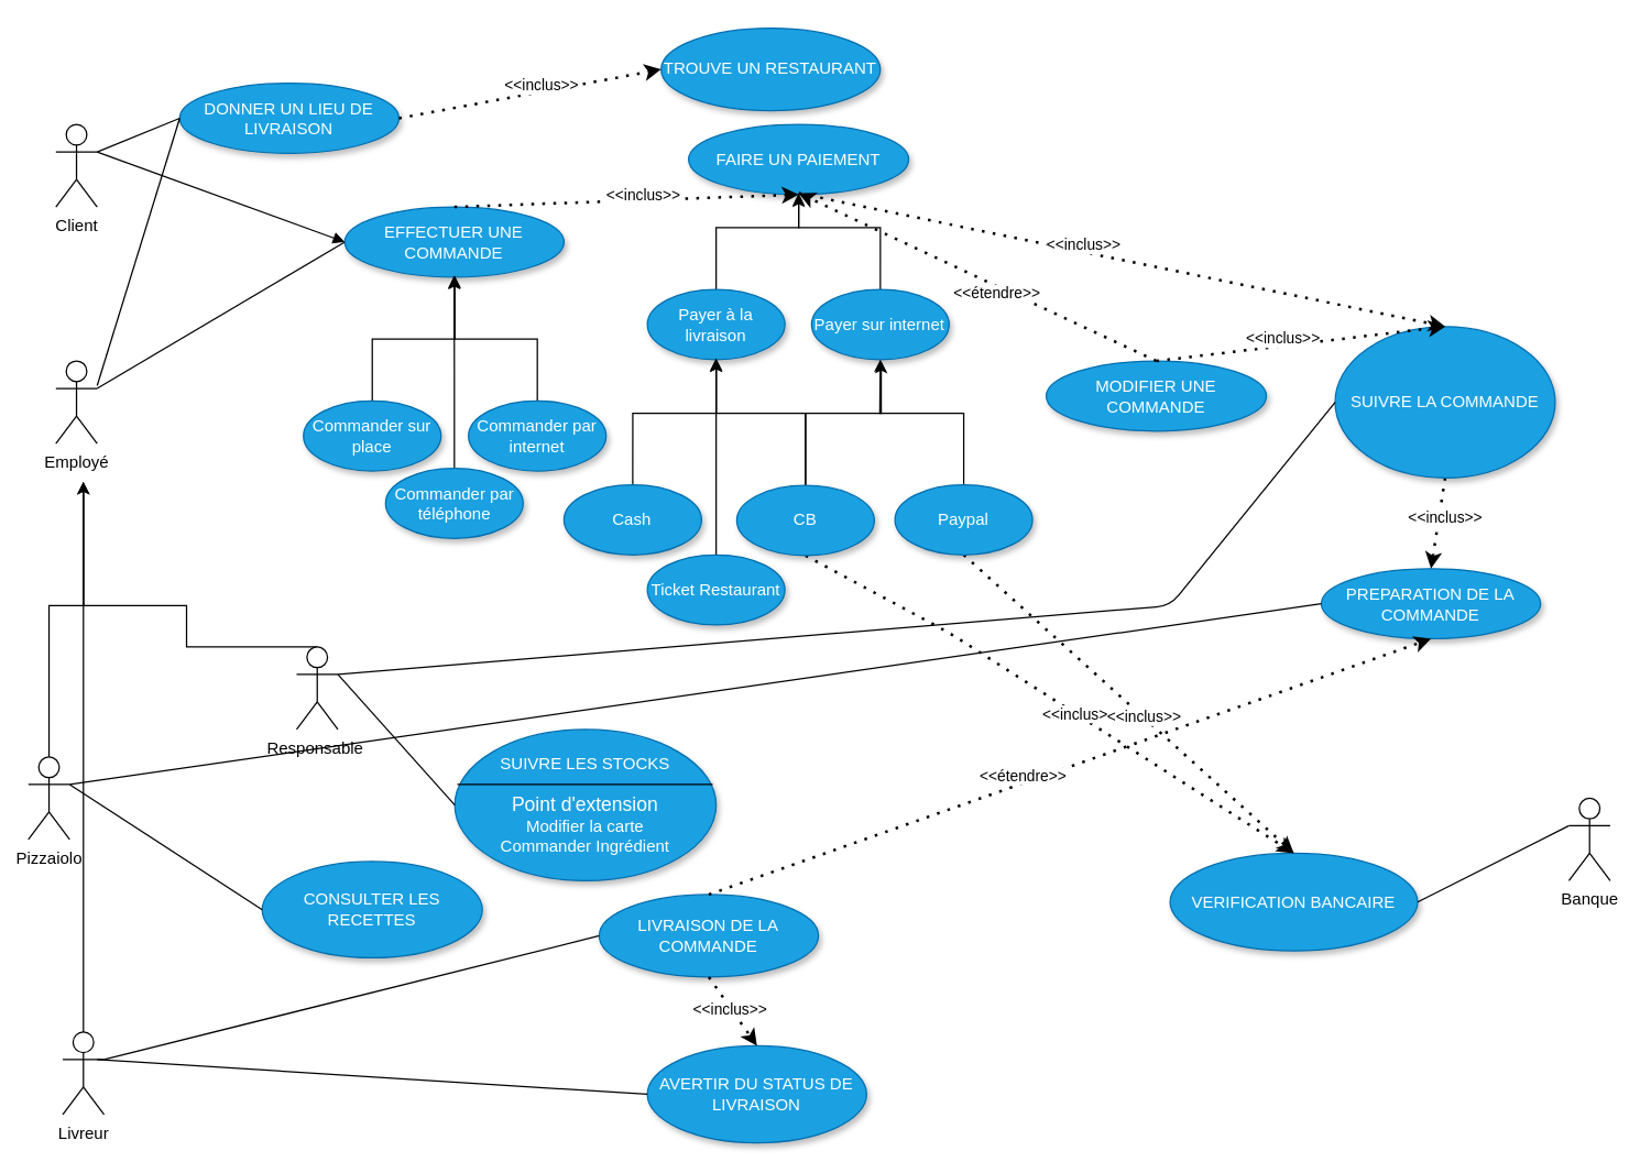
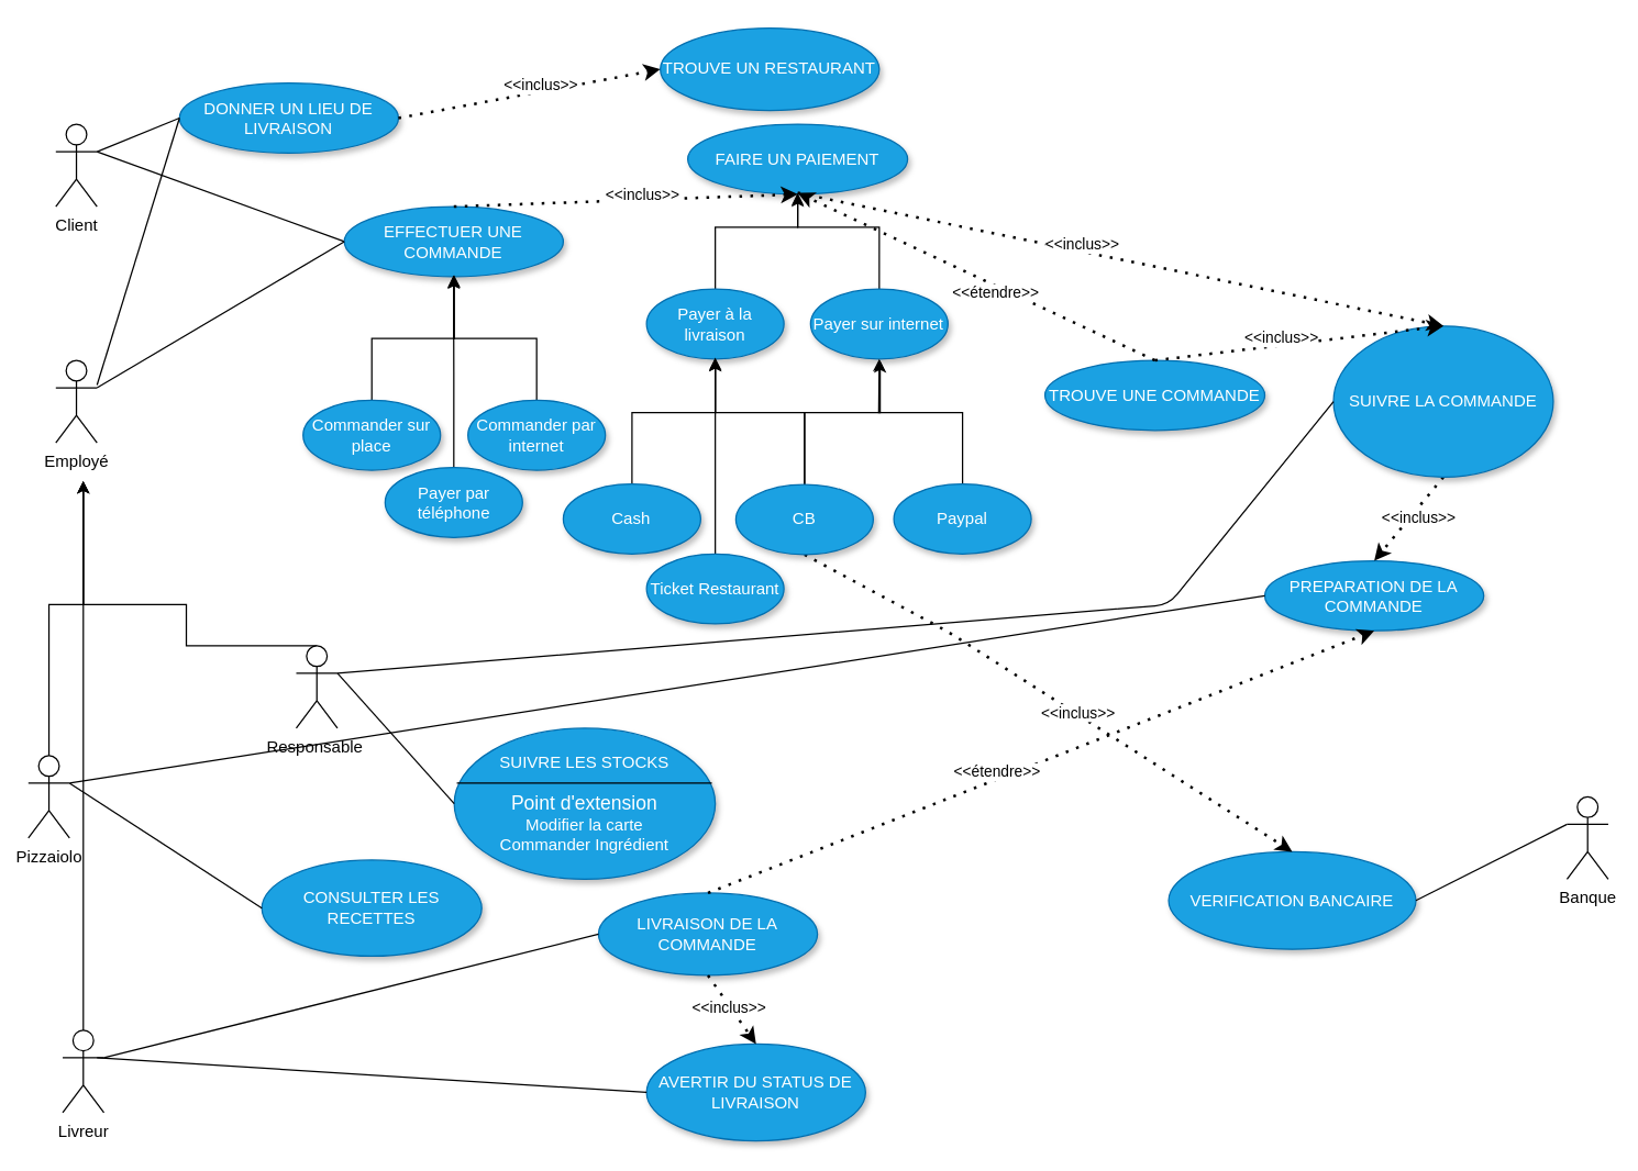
- <mxCell id="3" value="" style="endArrow=block;html=1;exitX=1;exitY=0.333;exitDx=0;exitDy=0;exitPerimeter=0;entryX=0;entryY=0.5;entryDx=0;entryDy=0;" parent="1" source="2" target="4" edge="1"><mxGeometry width="50" height="50" relative="1" as="geometry"><mxPoint x="590" y="550" as="sourcePoint" /><mxPoint x="640" y="500" as="targetPoint" /><Array as="points" /></mxGeometry></mxCell>
+ <mxCell id="3" value="" style="endArrow=none;html=1;exitX=1;exitY=0.333;exitDx=0;exitDy=0;exitPerimeter=0;entryX=0;entryY=0.5;entryDx=0;entryDy=0;" parent="1" source="2" target="4" edge="1"><mxGeometry width="50" height="50" relative="1" as="geometry"><mxPoint x="590" y="550" as="sourcePoint" /><mxPoint x="640" y="500" as="targetPoint" /><Array as="points" /></mxGeometry></mxCell>
- <mxCell id="28" value="MODIFIER UNE COMMANDE" style="ellipse;whiteSpace=wrap;html=1;fillColor=#1ba1e2;strokeColor=#006EAF;fontColor=#ffffff;shadow=1;" parent="1" vertex="1"><mxGeometry x="760" y="262" width="160" height="51" as="geometry" /></mxCell>
+ <mxCell id="28" value="TROUVE UNE COMMANDE" style="ellipse;whiteSpace=wrap;html=1;fillColor=#1ba1e2;strokeColor=#006EAF;fontColor=#ffffff;shadow=1;" parent="1" vertex="1"><mxGeometry x="760" y="262" width="160" height="51" as="geometry" /></mxCell>
- <mxCell id="14" value="Commander par téléphone" style="ellipse;whiteSpace=wrap;html=1;fillColor=#1ba1e2;strokeColor=#006EAF;fontColor=#ffffff;shadow=1;" parent="1" vertex="1"><mxGeometry x="279.69" y="340" width="100" height="51" as="geometry" /></mxCell>
+ <mxCell id="14" value="Payer par téléphone" style="ellipse;whiteSpace=wrap;html=1;fillColor=#1ba1e2;strokeColor=#006EAF;fontColor=#ffffff;shadow=1;" parent="1" vertex="1"><mxGeometry x="279.69" y="340" width="100" height="51" as="geometry" /></mxCell>
- <mxCell id="30" value="PREPARATION DE LA COMMANDE" style="ellipse;whiteSpace=wrap;html=1;fillColor=#1ba1e2;strokeColor=#006EAF;fontColor=#ffffff;shadow=1;" parent="1" vertex="1"><mxGeometry x="960" y="413" width="159.38" height="51" as="geometry" /></mxCell>
+ <mxCell id="30" value="PREPARATION DE LA COMMANDE" style="ellipse;whiteSpace=wrap;html=1;fillColor=#1ba1e2;strokeColor=#006EAF;fontColor=#ffffff;shadow=1;" parent="1" vertex="1"><mxGeometry x="920" y="408" width="159.38" height="51" as="geometry" /></mxCell>
- <mxCell id="40" value="" style="endArrow=classic;dashed=1;html=1;dashPattern=1 3;strokeWidth=2;exitX=0.5;exitY=1;exitDx=0;exitDy=0;entryX=0.5;entryY=0;entryDx=0;entryDy=0;" parent="1" source="61" target="36" edge="1"><mxGeometry width="50" height="50" relative="1" as="geometry"><mxPoint x="470" y="241" as="sourcePoint" /><mxPoint x="530" y="740" as="targetPoint" /></mxGeometry></mxCell>
- <mxCell id="41" value="&amp;lt;&amp;lt;inclus&amp;gt;&amp;gt;" style="edgeLabel;html=1;align=center;verticalAlign=middle;resizable=0;points=[];" parent="40" vertex="1" connectable="0"><mxGeometry x="0.128" y="-1" relative="1" as="geometry"><mxPoint x="-3.83" y="-4.82" as="offset" /></mxGeometry></mxCell>
